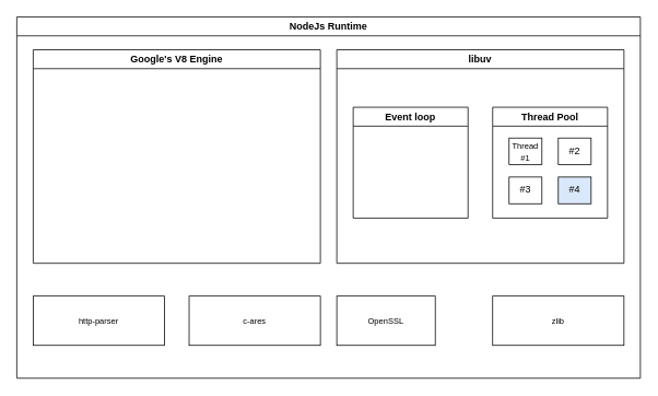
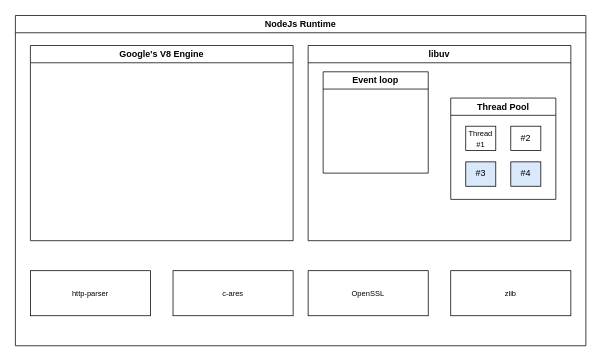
- <mxCell id="5" value="Event loop" style="swimlane;whiteSpace=wrap;html=1;" vertex="1" parent="4"><mxGeometry x="20" y="70" width="140" height="135" as="geometry" /></mxCell>
+ <mxCell id="5" value="Event loop" style="swimlane;whiteSpace=wrap;html=1;" vertex="1" parent="4"><mxGeometry x="20" y="35" width="140" height="135" as="geometry" /></mxCell>
- <mxCell id="9" value="#3" style="rounded=0;whiteSpace=wrap;html=1;" vertex="1" parent="6"><mxGeometry x="20" y="85" width="40" height="32.5" as="geometry" /></mxCell>
+ <mxCell id="9" value="#3" style="rounded=0;whiteSpace=wrap;html=1;fillColor=#dae8fc;" vertex="1" parent="6"><mxGeometry x="20" y="85" width="40" height="32.5" as="geometry" /></mxCell>
- <mxCell id="11" value="OpenSSL" style="rounded=0;whiteSpace=wrap;html=1;fontSize=10;" vertex="1" parent="2"><mxGeometry x="390" y="340" width="120" height="60" as="geometry" /></mxCell>
+ <mxCell id="11" value="OpenSSL" style="rounded=0;whiteSpace=wrap;html=1;fontSize=10;" vertex="1" parent="2"><mxGeometry x="390" y="340" width="160" height="60" as="geometry" /></mxCell>
